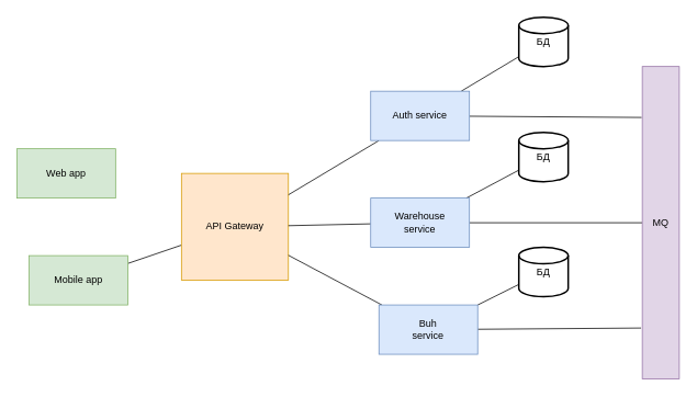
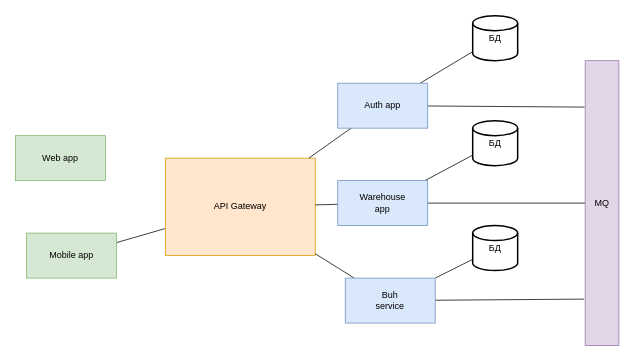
- <mxCell id="9" value="Auth service" style="rounded=0;whiteSpace=wrap;html=1;fillColor=#dae8fc;strokeColor=#6c8ebf;" parent="1" vertex="1"><mxGeometry x="450" y="110" width="120" height="60" as="geometry" /></mxCell>
+ <mxCell id="9" value="Auth app" style="rounded=0;whiteSpace=wrap;html=1;fillColor=#dae8fc;strokeColor=#6c8ebf;" parent="1" vertex="1"><mxGeometry x="450" y="110" width="120" height="60" as="geometry" /></mxCell>
- <mxCell id="14" value="Warehouse &lt;br&gt;service" style="rounded=0;whiteSpace=wrap;html=1;fillColor=#dae8fc;strokeColor=#6c8ebf;" parent="1" vertex="1"><mxGeometry x="450" y="240" width="120" height="60" as="geometry" /></mxCell>
+ <mxCell id="14" value="Warehouse &lt;br&gt;app" style="rounded=0;whiteSpace=wrap;html=1;fillColor=#dae8fc;strokeColor=#6c8ebf;" parent="1" vertex="1"><mxGeometry x="450" y="240" width="120" height="60" as="geometry" /></mxCell>
- <mxCell id="5" value="API Gateway" style="whiteSpace=wrap;html=1;aspect=fixed;fillColor=#ffe6cc;strokeColor=#d79b00;" parent="1" vertex="1"><mxGeometry x="220" y="210" width="130" height="130" as="geometry" /></mxCell>
+ <mxCell id="5" value="API Gateway" style="whiteSpace=wrap;html=1;aspect=fixed;fillColor=#ffe6cc;strokeColor=#d79b00;" parent="1" vertex="1"><mxGeometry x="220" y="210" width="200" height="130" as="geometry" /></mxCell>
